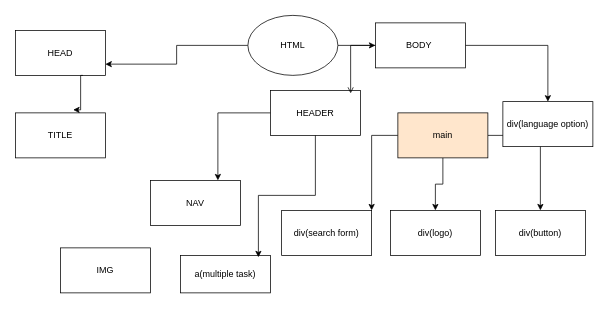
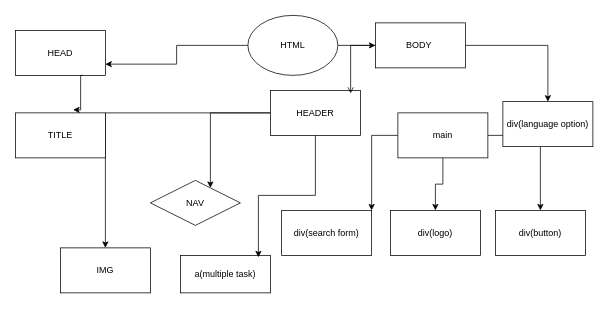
- <mxCell id="9" value="main" style="rounded=0;whiteSpace=wrap;html=1;fillColor=#ffe6cc;" vertex="1" parent="1"><mxGeometry x="530" y="150" width="120" height="60" as="geometry" /></mxCell>
+ <mxCell id="9" value="main" style="rounded=0;whiteSpace=wrap;html=1;" vertex="1" parent="1"><mxGeometry x="530" y="150" width="120" height="60" as="geometry" /></mxCell>
+ <mxCell id="17" value="" style="edgeStyle=orthogonalEdgeStyle;rounded=0;orthogonalLoop=1;jettySize=auto;html=1;" edge="1" parent="1" source="18" target="16"><mxGeometry relative="1" as="geometry" /></mxCell>
- <mxCell id="15" value="NAV" style="rounded=0;whiteSpace=wrap;html=1;" vertex="1" parent="1"><mxGeometry x="200" y="240" width="120" height="60" as="geometry" /></mxCell>
+ <mxCell id="15" value="NAV" style="rhombus;whiteSpace=wrap;html=1;" vertex="1" parent="1"><mxGeometry x="200" y="240" width="120" height="60" as="geometry" /></mxCell>
